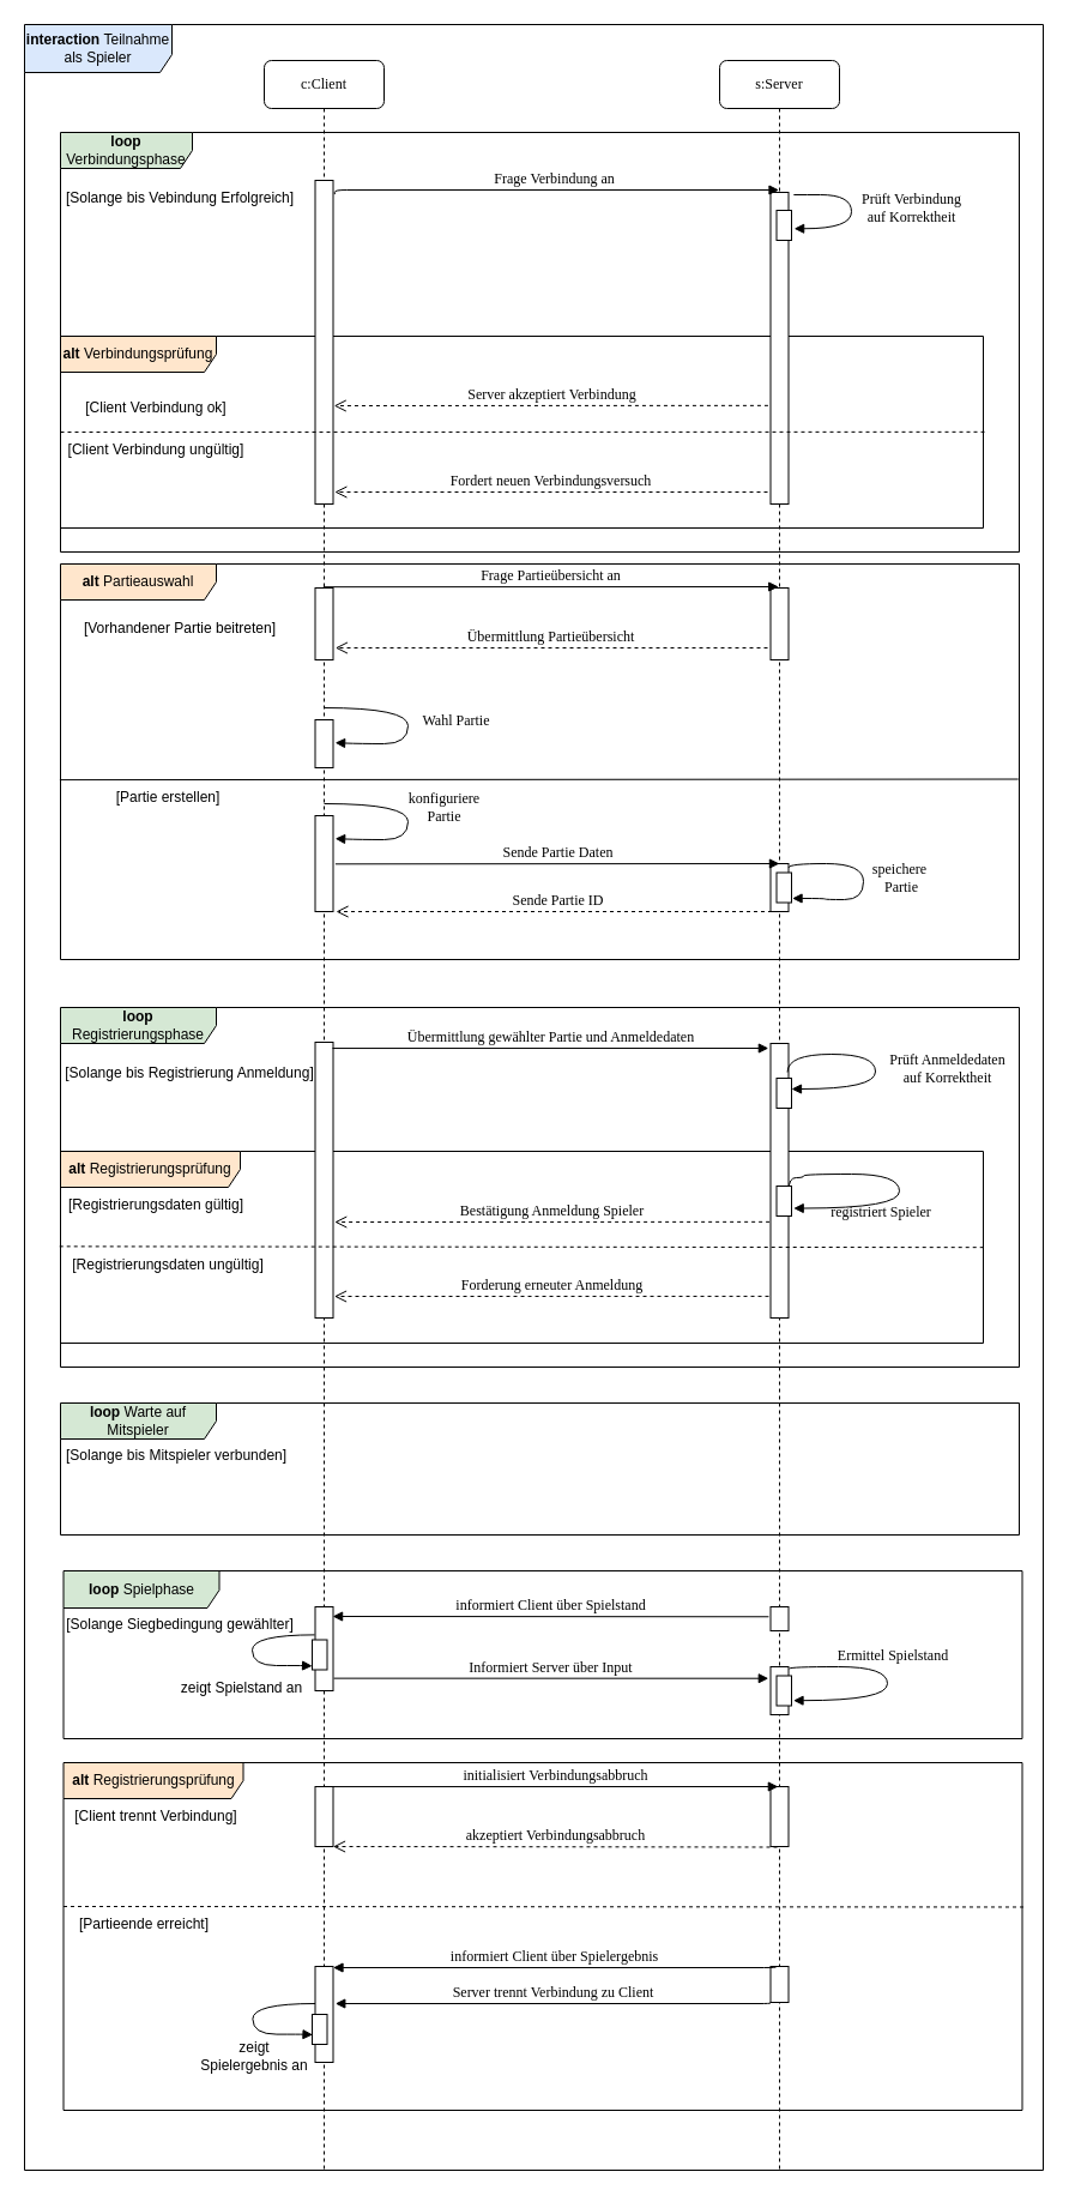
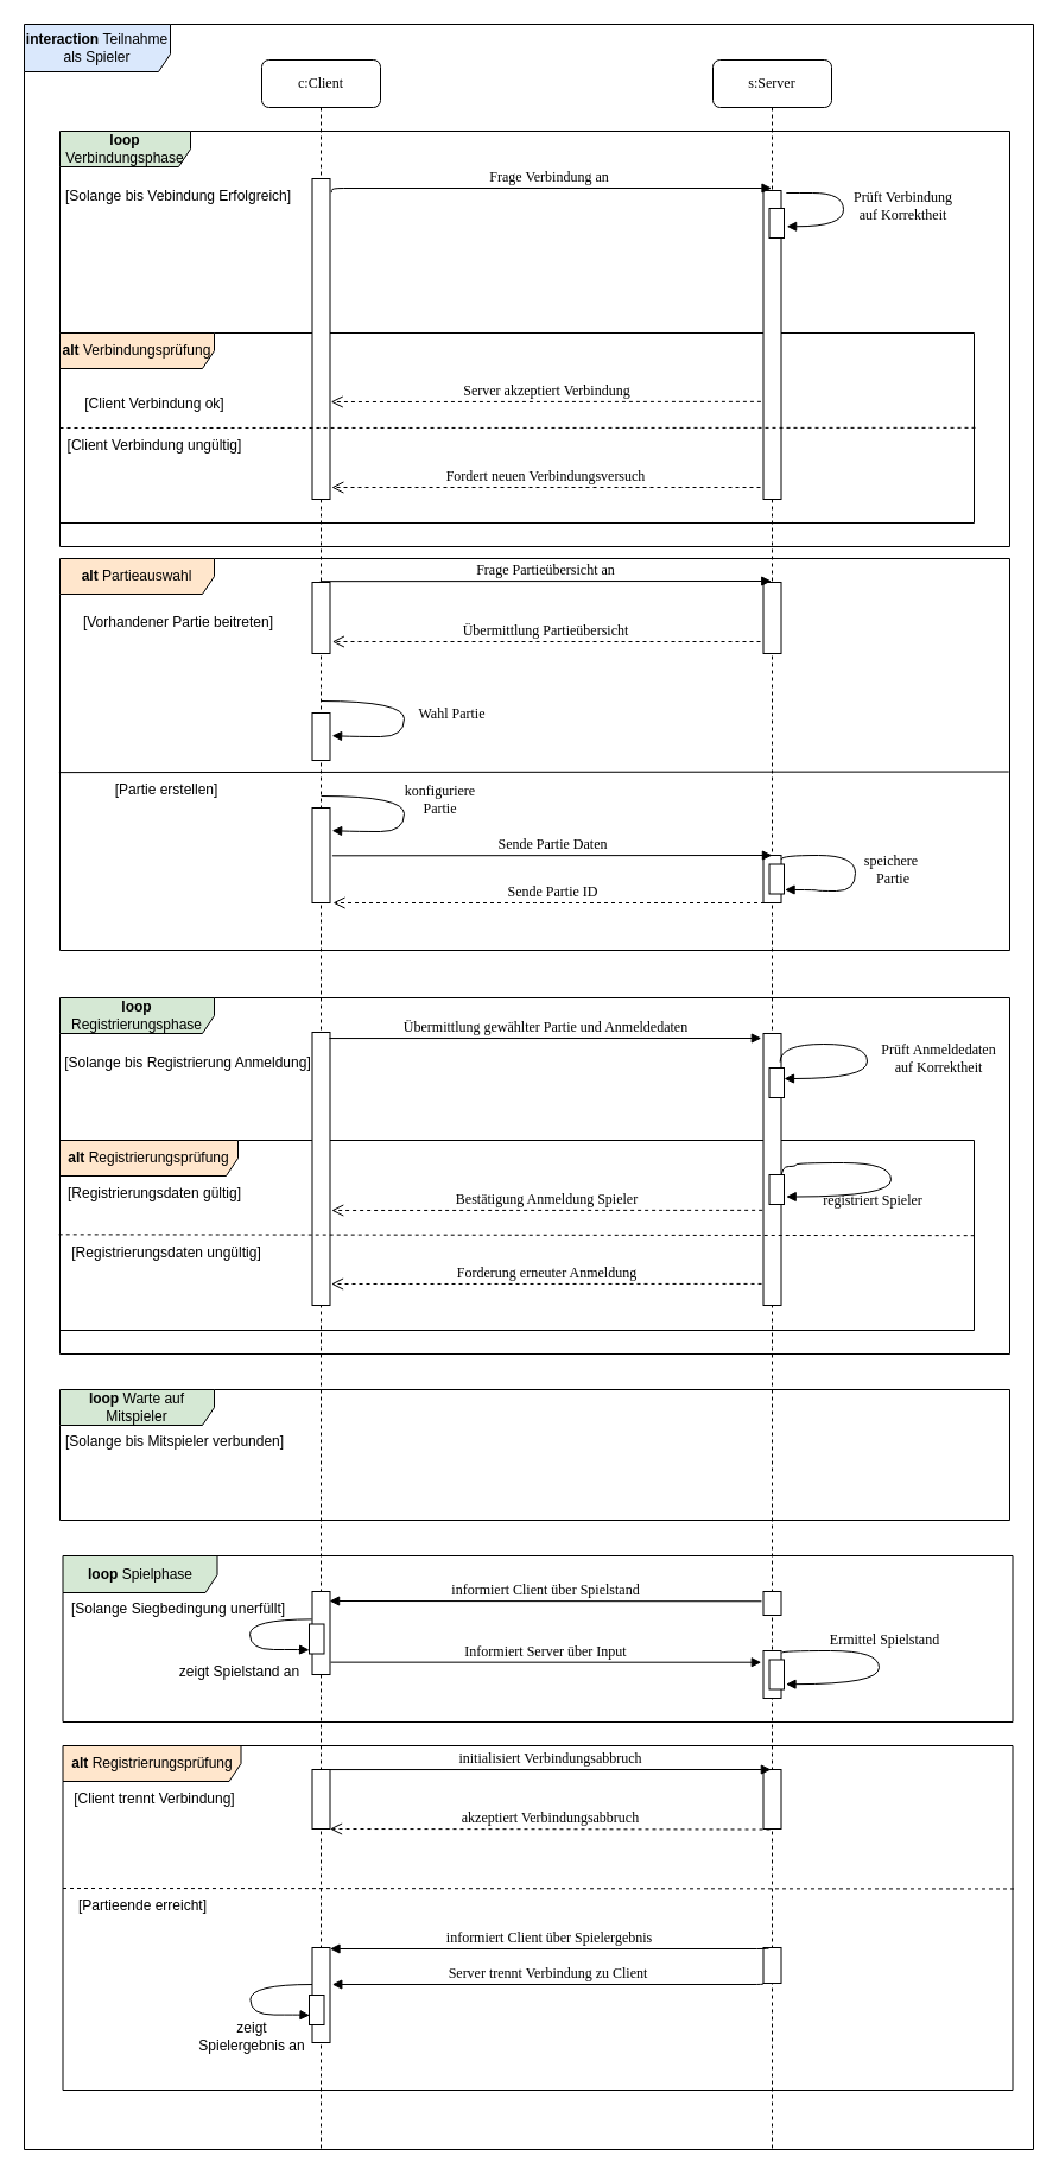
- <mxCell id="62" value="[Solange Siegbedingung gewählter]" style="text;html=1;strokeColor=none;fillColor=none;align=center;verticalAlign=middle;whiteSpace=wrap;rounded=0;" parent="1" vertex="1"><mxGeometry x="50" y="1340" width="200" height="30" as="geometry" /></mxCell>
+ <mxCell id="62" value="[Solange Siegbedingung unerfüllt]" style="text;html=1;strokeColor=none;fillColor=none;align=center;verticalAlign=middle;whiteSpace=wrap;rounded=0;" parent="1" vertex="1"><mxGeometry x="50" y="1340" width="200" height="30" as="geometry" /></mxCell>
